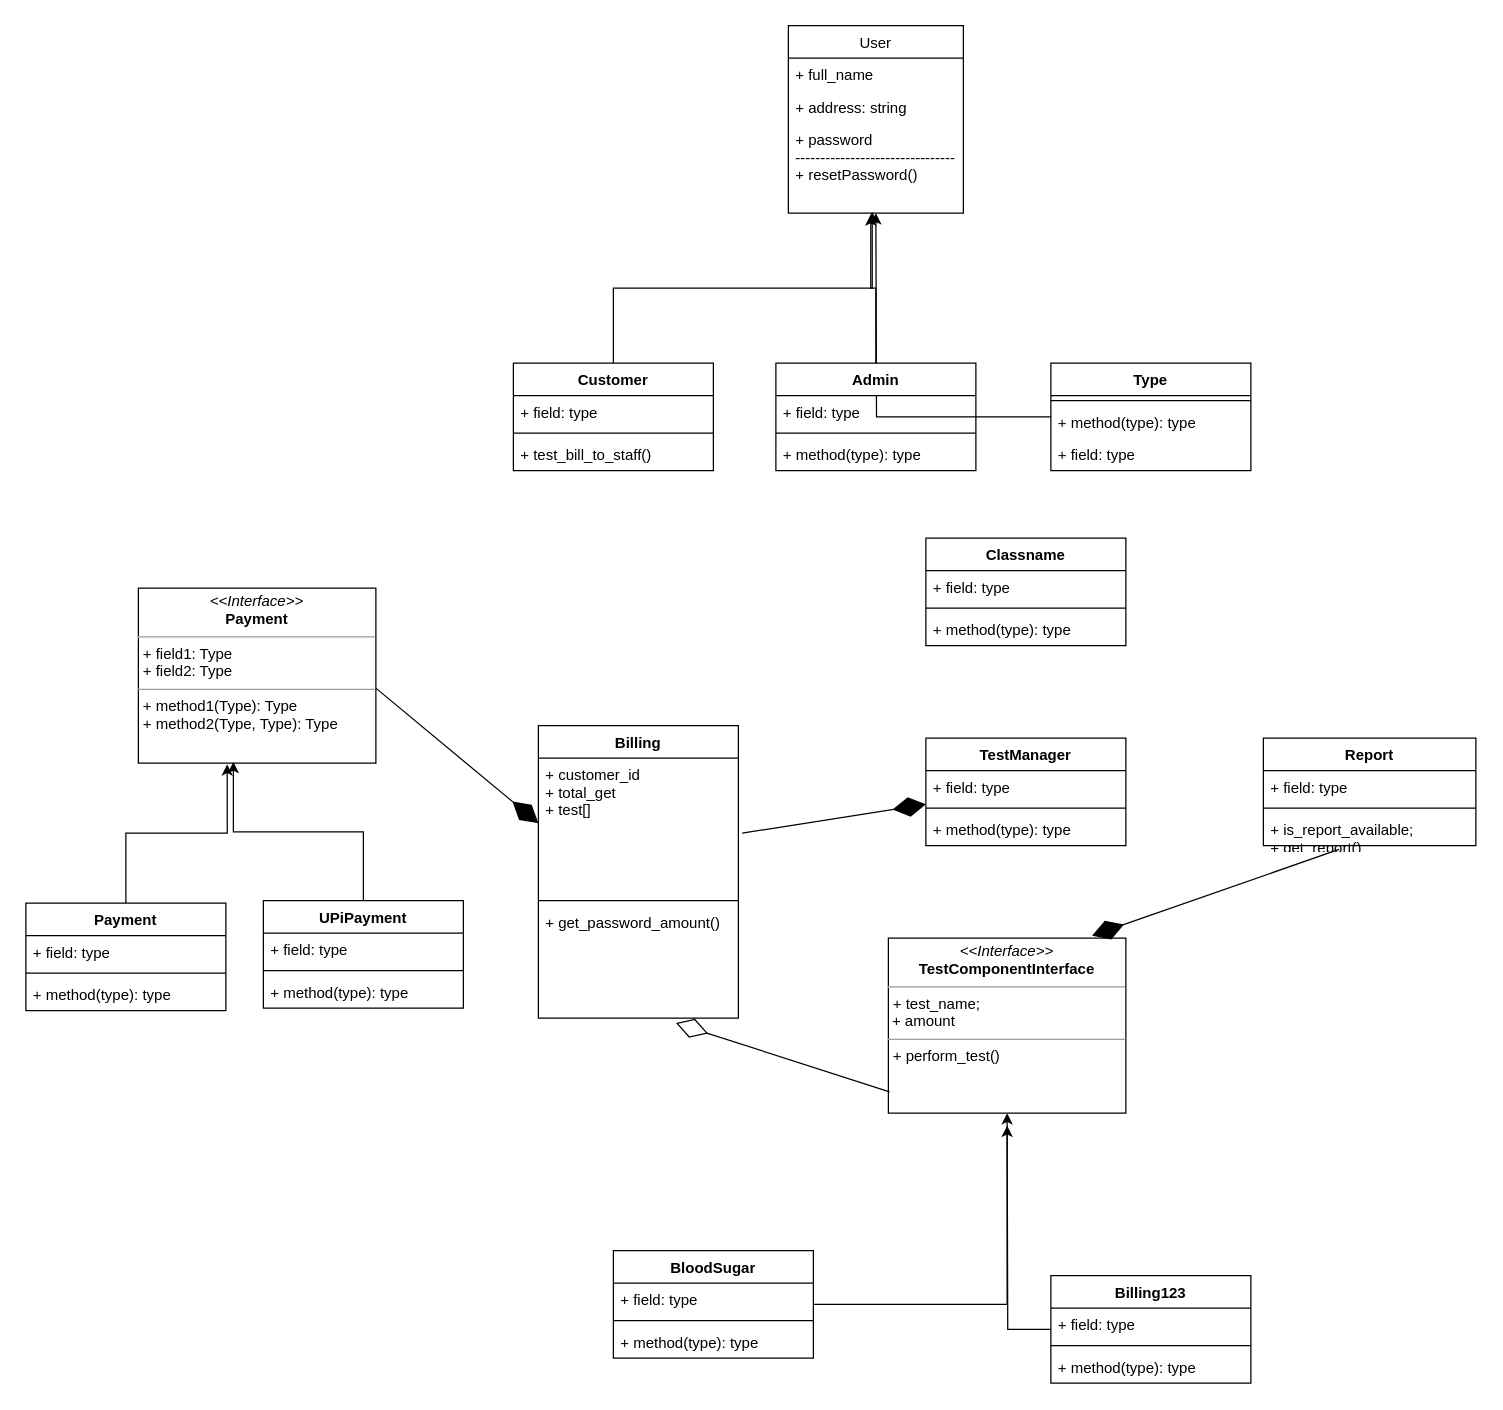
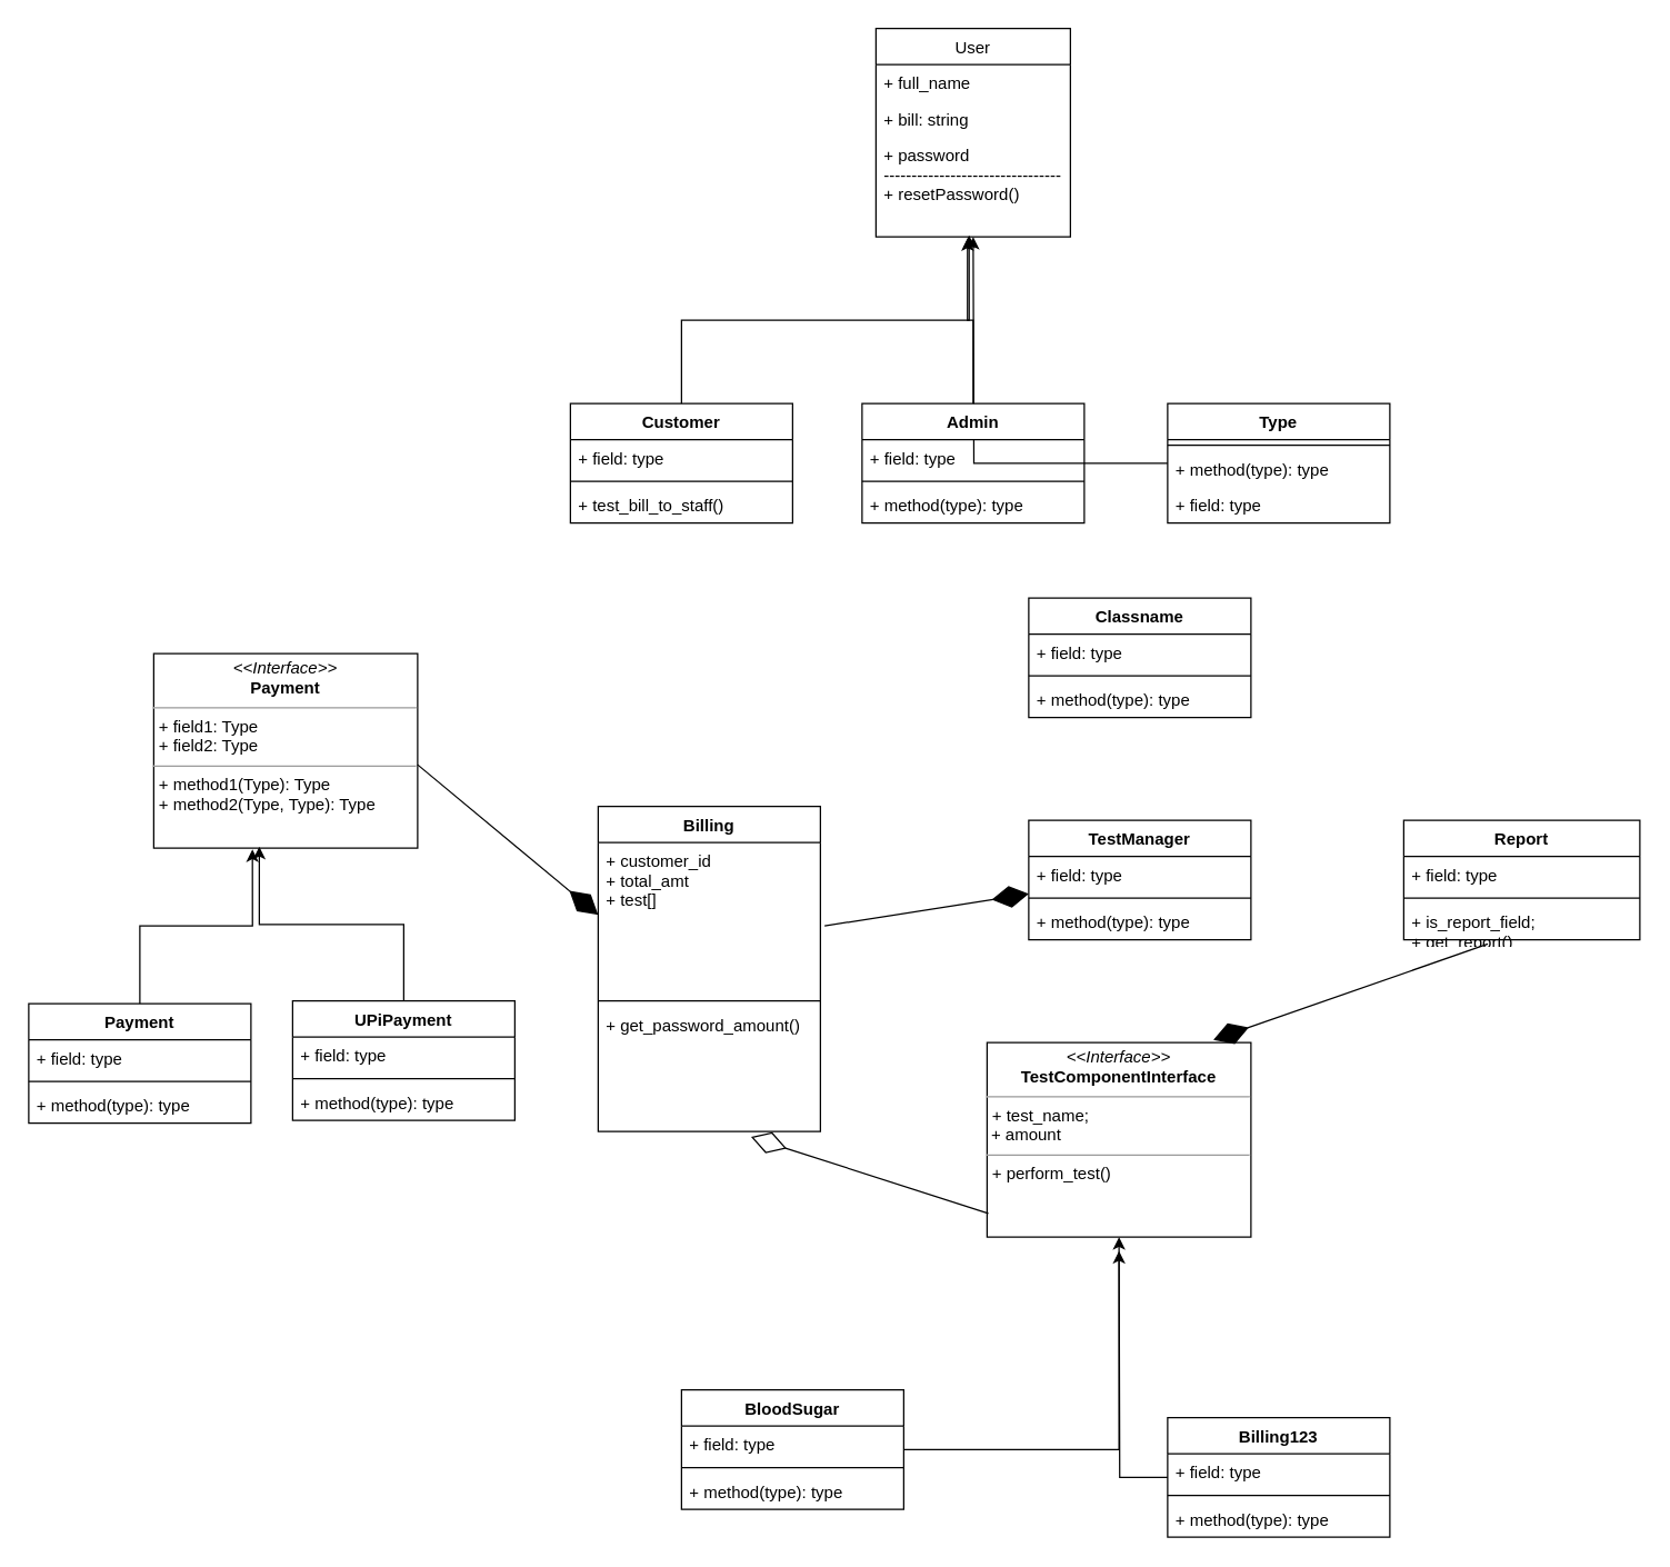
- <mxCell id="4" value="+ address: string" style="text;strokeColor=none;fillColor=none;align=left;verticalAlign=top;spacingLeft=4;spacingRight=4;overflow=hidden;rotatable=0;points=[[0,0.5],[1,0.5]];portConstraint=eastwest;" vertex="1" parent="2"><mxGeometry y="52" width="140" height="26" as="geometry" /></mxCell>
+ <mxCell id="4" value="+ bill: string" style="text;strokeColor=none;fillColor=none;align=left;verticalAlign=top;spacingLeft=4;spacingRight=4;overflow=hidden;rotatable=0;points=[[0,0.5],[1,0.5]];portConstraint=eastwest;" vertex="1" parent="2"><mxGeometry y="52" width="140" height="26" as="geometry" /></mxCell>
- <mxCell id="34" value="+ customer_id&#10;+ total_get&#10;+ test[]&#10; &#10;" style="text;strokeColor=none;fillColor=none;align=left;verticalAlign=top;spacingLeft=4;spacingRight=4;overflow=hidden;rotatable=0;points=[[0,0.5],[1,0.5]];portConstraint=eastwest;" vertex="1" parent="33"><mxGeometry y="26" width="160" height="104" as="geometry" /></mxCell>
+ <mxCell id="34" value="+ customer_id&#10;+ total_amt&#10;+ test[]&#10; &#10;" style="text;strokeColor=none;fillColor=none;align=left;verticalAlign=top;spacingLeft=4;spacingRight=4;overflow=hidden;rotatable=0;points=[[0,0.5],[1,0.5]];portConstraint=eastwest;" vertex="1" parent="33"><mxGeometry y="26" width="160" height="104" as="geometry" /></mxCell>
- <mxCell id="62" value="+ is_report_available;&#10;+ get_report()" style="text;strokeColor=none;fillColor=none;align=left;verticalAlign=top;spacingLeft=4;spacingRight=4;overflow=hidden;rotatable=0;points=[[0,0.5],[1,0.5]];portConstraint=eastwest;" vertex="1" parent="59"><mxGeometry y="60" width="170" height="26" as="geometry" /></mxCell>
+ <mxCell id="62" value="+ is_report_field;&#10;+ get_report()" style="text;strokeColor=none;fillColor=none;align=left;verticalAlign=top;spacingLeft=4;spacingRight=4;overflow=hidden;rotatable=0;points=[[0,0.5],[1,0.5]];portConstraint=eastwest;" vertex="1" parent="59"><mxGeometry y="60" width="170" height="26" as="geometry" /></mxCell>
